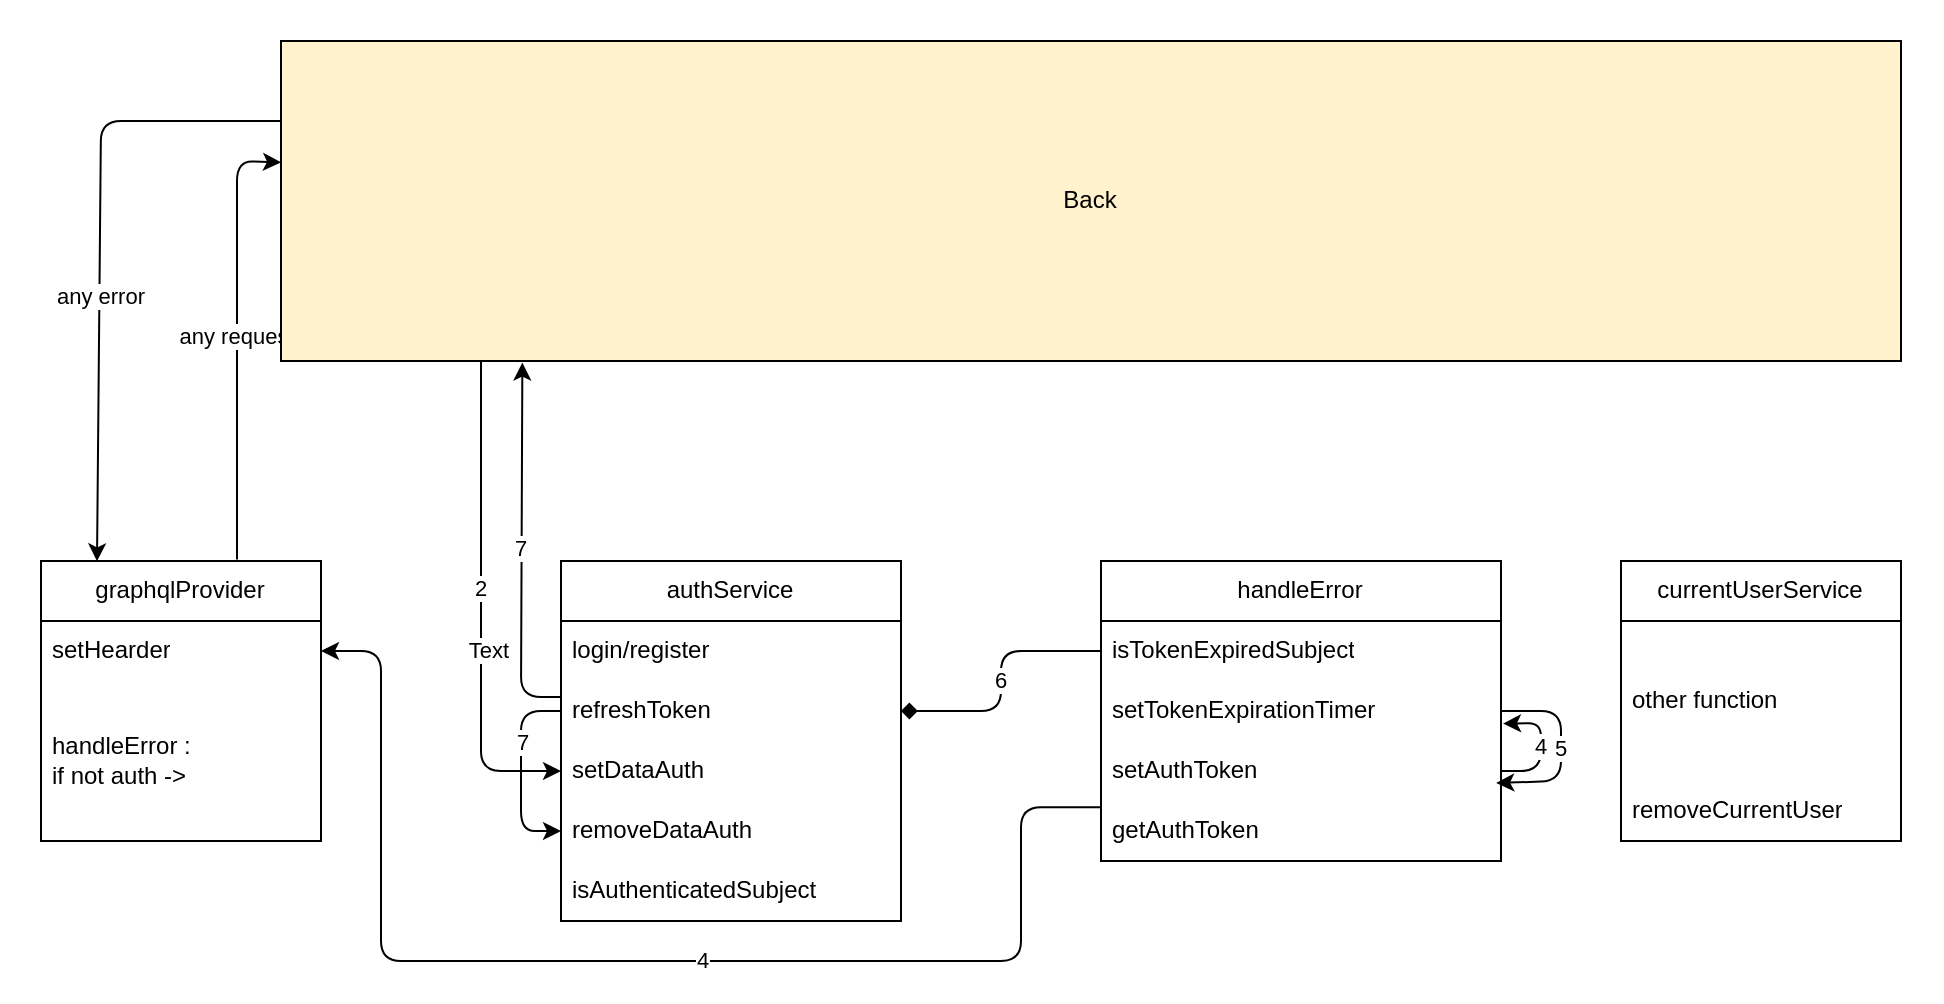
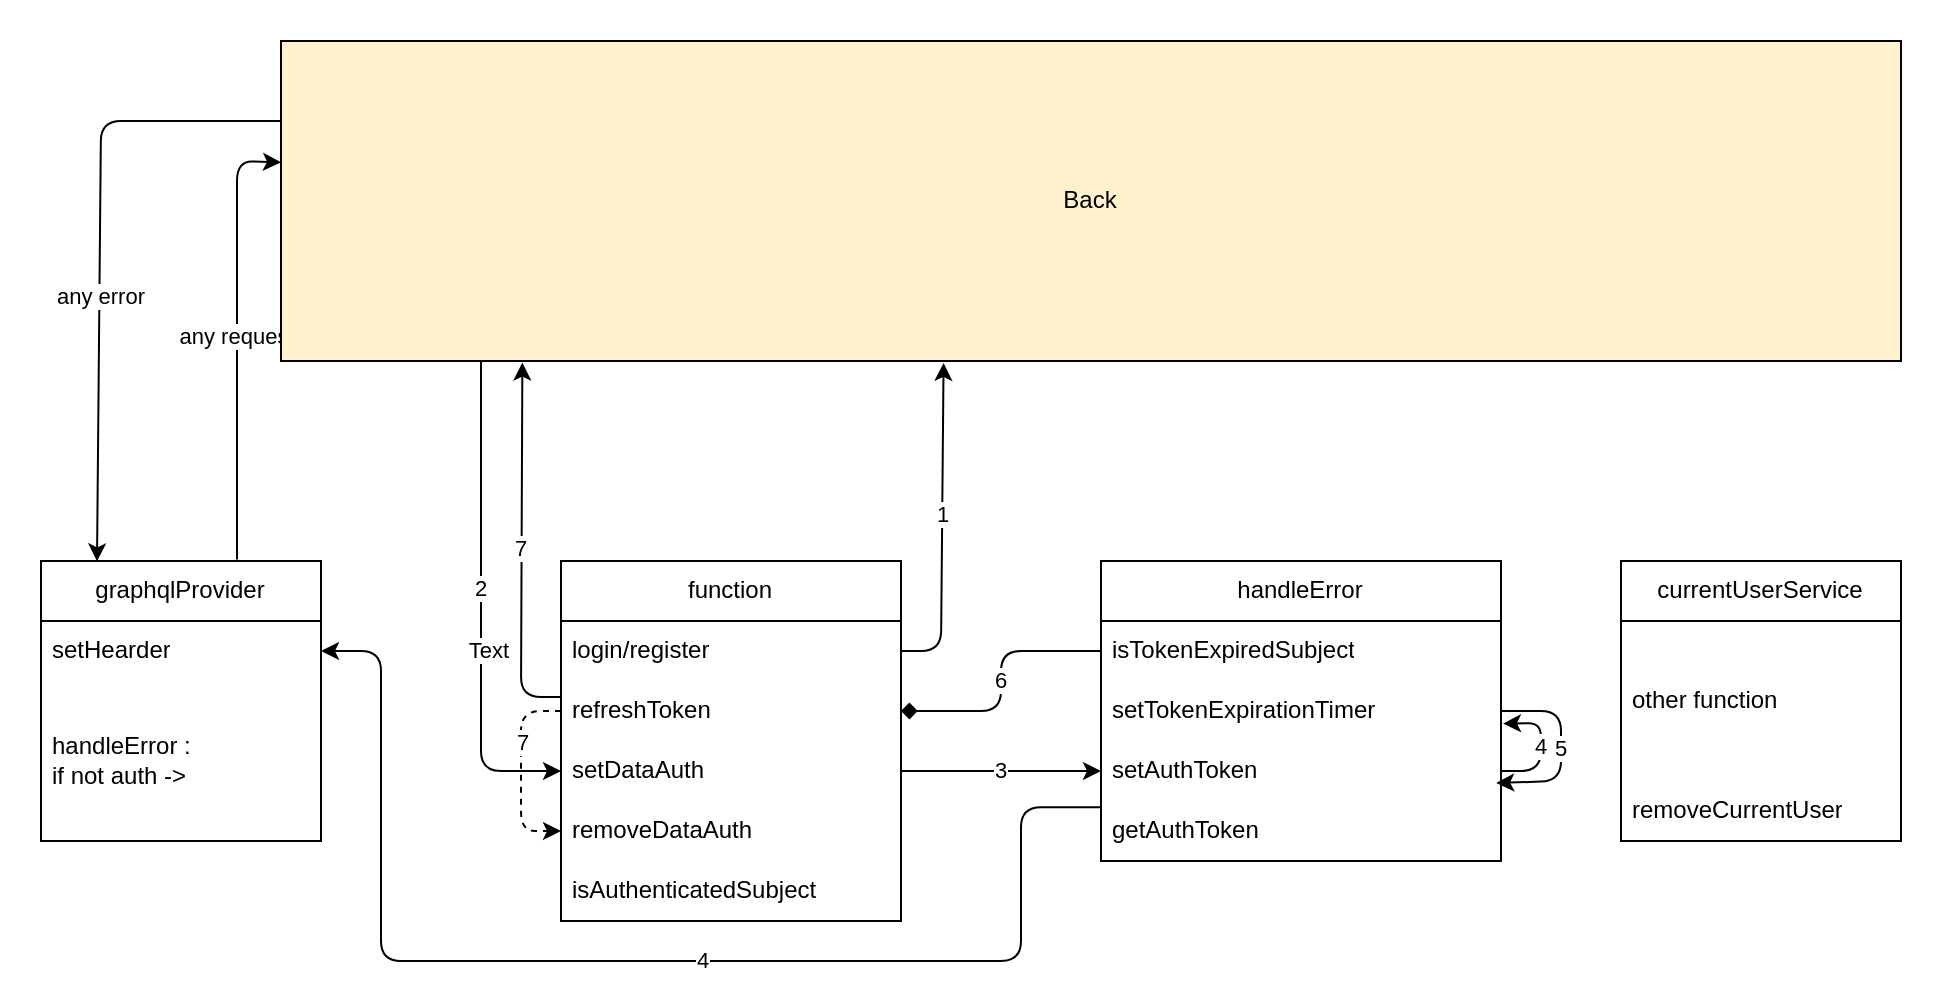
+ <mxCell id="20" value="1" style="endArrow=classic;html=1;exitX=1;exitY=0.5;exitDx=0;exitDy=0;entryX=0.409;entryY=1.006;entryDx=0;entryDy=0;entryPerimeter=0;" edge="1" parent="1" source="6" target="32"><mxGeometry x="0.071" width="50" height="50" relative="1" as="geometry"><mxPoint x="410" y="390" as="sourcePoint" /><mxPoint x="469" y="182" as="targetPoint" /><Array as="points"><mxPoint x="470" y="325" /></Array><mxPoint as="offset" /></mxGeometry></mxCell>
- <mxCell id="5" value="&lt;span style=&quot;color: rgb(0, 0, 0);&quot;&gt;authService&lt;/span&gt;" style="swimlane;fontStyle=0;childLayout=stackLayout;horizontal=1;startSize=30;horizontalStack=0;resizeParent=1;resizeParentMax=0;resizeLast=0;collapsible=1;marginBottom=0;whiteSpace=wrap;html=1;" vertex="1" parent="1"><mxGeometry x="280" y="280" width="170" height="180" as="geometry" /></mxCell>
+ <mxCell id="5" value="&lt;span style=&quot;color: rgb(0, 0, 0);&quot;&gt;function&lt;/span&gt;" style="swimlane;fontStyle=0;childLayout=stackLayout;horizontal=1;startSize=30;horizontalStack=0;resizeParent=1;resizeParentMax=0;resizeLast=0;collapsible=1;marginBottom=0;whiteSpace=wrap;html=1;" vertex="1" parent="1"><mxGeometry x="280" y="280" width="170" height="180" as="geometry" /></mxCell>
+ <mxCell id="23" value="3" style="endArrow=classic;html=1;entryX=0;entryY=0.5;entryDx=0;entryDy=0;exitX=1;exitY=0.5;exitDx=0;exitDy=0;" edge="1" parent="1" source="8" target="17"><mxGeometry width="50" height="50" relative="1" as="geometry"><mxPoint x="410" y="390" as="sourcePoint" /><mxPoint x="460" y="340" as="targetPoint" /></mxGeometry></mxCell>
- <mxCell id="10" value="" style="endArrow=classic;html=1;entryX=0;entryY=0.5;entryDx=0;entryDy=0;exitX=0;exitY=0.5;exitDx=0;exitDy=0;" edge="1" parent="5" source="7" target="9"><mxGeometry width="50" height="50" relative="1" as="geometry"><mxPoint x="-140" y="120" as="sourcePoint" /><mxPoint x="-90" y="70" as="targetPoint" /><Array as="points"><mxPoint x="-20" y="75" /><mxPoint x="-20" y="135" /></Array></mxGeometry></mxCell>
+ <mxCell id="10" value="" style="endArrow=classic;html=1;entryX=0;entryY=0.5;entryDx=0;entryDy=0;exitX=0;exitY=0.5;exitDx=0;exitDy=0;dashed=1;" edge="1" parent="5" source="7" target="9"><mxGeometry width="50" height="50" relative="1" as="geometry"><mxPoint x="-140" y="120" as="sourcePoint" /><mxPoint x="-90" y="70" as="targetPoint" /><Array as="points"><mxPoint x="-20" y="75" /><mxPoint x="-20" y="135" /></Array></mxGeometry></mxCell>
